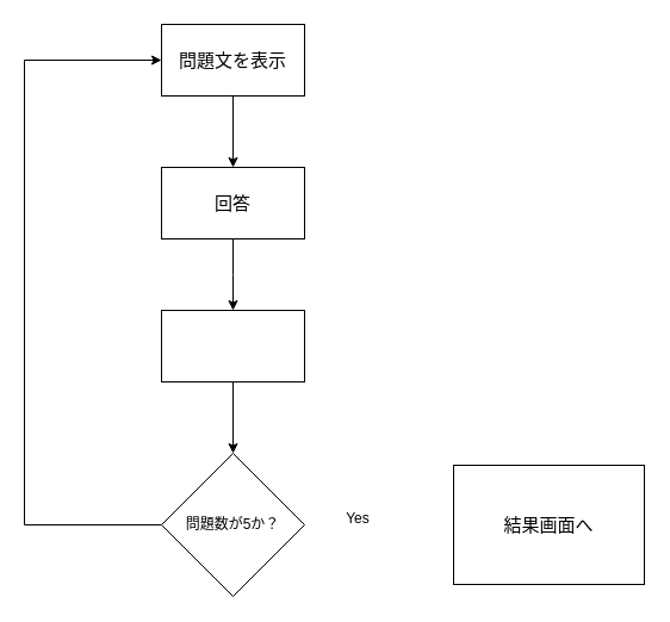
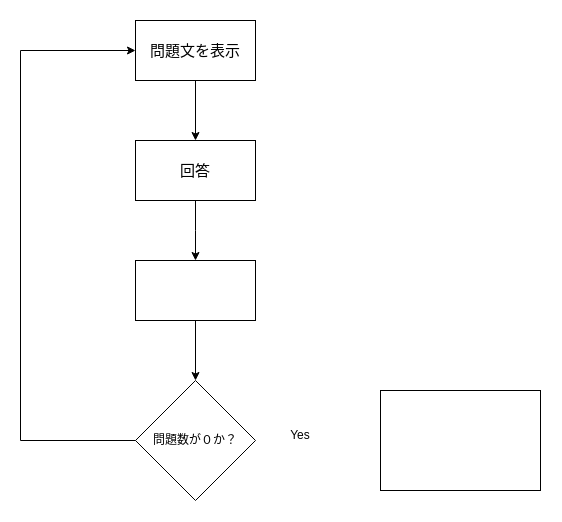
- <mxCell id="12" value="問題数が5か？" style="text;html=1;strokeColor=none;fillColor=none;align=center;verticalAlign=middle;whiteSpace=wrap;rounded=0;" vertex="1" parent="1"><mxGeometry x="135" y="410" width="120" height="60" as="geometry" /></mxCell>
+ <mxCell id="12" value="問題数が０か？" style="text;html=1;strokeColor=none;fillColor=none;align=center;verticalAlign=middle;whiteSpace=wrap;rounded=0;" vertex="1" parent="1"><mxGeometry x="135" y="410" width="120" height="60" as="geometry" /></mxCell>
- <mxCell id="14" value="&lt;div&gt;&lt;span style=&quot;font-size: 15px&quot;&gt;結果画面へ&lt;/span&gt;&lt;/div&gt;" style="text;html=1;strokeColor=none;fillColor=none;align=center;verticalAlign=middle;whiteSpace=wrap;rounded=0;" vertex="1" parent="1"><mxGeometry x="380" y="390" width="160" height="100" as="geometry" /></mxCell>
